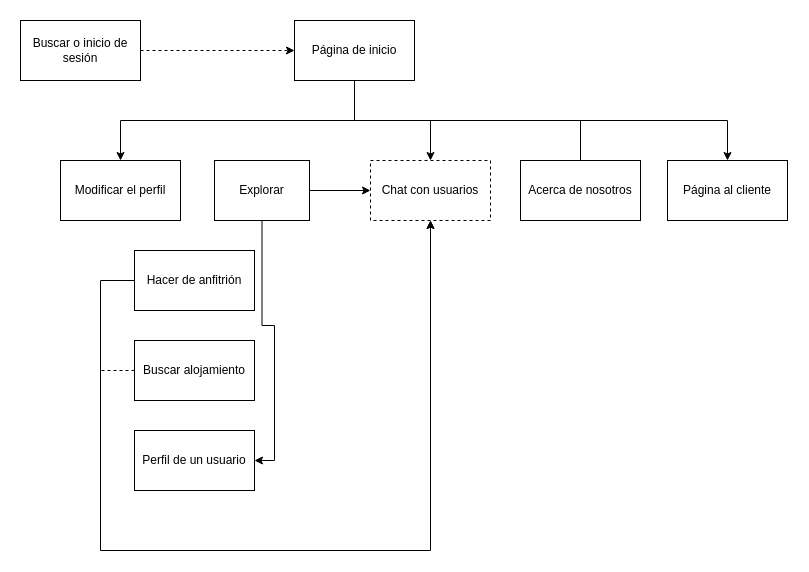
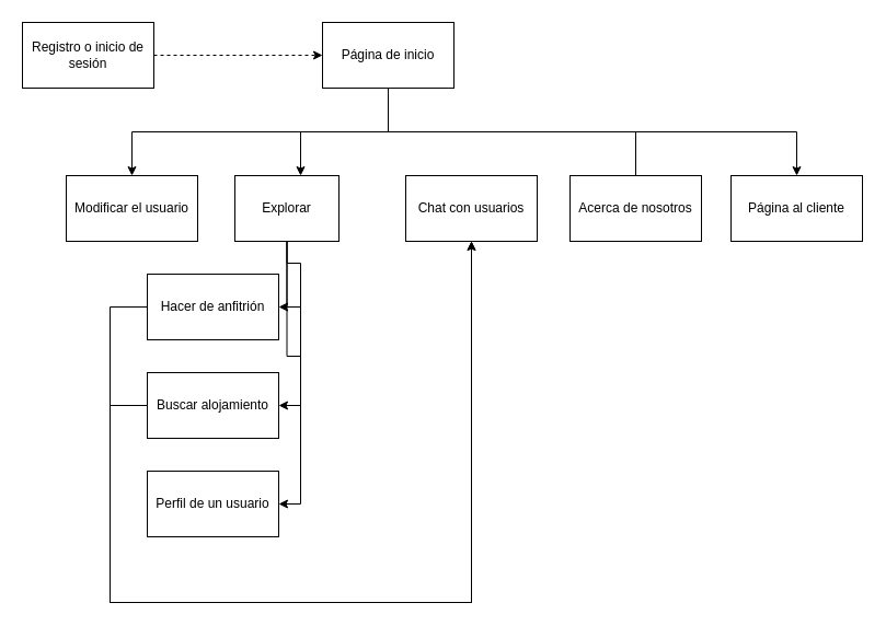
- <mxCell id="3" value="Buscar o inicio de sesión" style="rounded=0;whiteSpace=wrap;html=1;" vertex="1" parent="1"><mxGeometry x="20" y="20" width="120" height="60" as="geometry" /></mxCell>
+ <mxCell id="3" value="Registro o inicio de sesión" style="rounded=0;whiteSpace=wrap;html=1;" vertex="1" parent="1"><mxGeometry x="20" y="20" width="120" height="60" as="geometry" /></mxCell>
+ <mxCell id="4" style="edgeStyle=orthogonalEdgeStyle;rounded=0;orthogonalLoop=1;jettySize=auto;html=1;" edge="1" parent="1" source="9" target="16"><mxGeometry relative="1" as="geometry"><Array as="points"><mxPoint x="354" y="120" /><mxPoint x="274" y="120" /></Array></mxGeometry></mxCell>
- <mxCell id="8" style="edgeStyle=orthogonalEdgeStyle;rounded=0;orthogonalLoop=1;jettySize=auto;html=1;entryX=0.5;entryY=0;entryDx=0;entryDy=0;" edge="1" parent="1" source="9" target="22"><mxGeometry relative="1" as="geometry" /></mxCell>
- <mxCell id="12" value="Modificar el perfil" style="rounded=0;whiteSpace=wrap;html=1;" vertex="1" parent="1"><mxGeometry x="60" y="160" width="120" height="60" as="geometry" /></mxCell>
+ <mxCell id="12" value="Modificar el usuario" style="rounded=0;whiteSpace=wrap;html=1;" vertex="1" parent="1"><mxGeometry x="60" y="160" width="120" height="60" as="geometry" /></mxCell>
- <mxCell id="13" style="edgeStyle=orthogonalEdgeStyle;rounded=0;orthogonalLoop=1;jettySize=auto;html=1;" edge="1" parent="1" source="16" target="22"><mxGeometry relative="1" as="geometry" /></mxCell>
+ <mxCell id="13" style="edgeStyle=orthogonalEdgeStyle;rounded=0;orthogonalLoop=1;jettySize=auto;html=1;entryX=1;entryY=0.5;entryDx=0;entryDy=0;" edge="1" parent="1" source="16" target="18"><mxGeometry relative="1" as="geometry" /></mxCell>
- <mxCell id="22" value="Chat con usuarios" style="rounded=0;whiteSpace=wrap;html=1;dashed=1;" vertex="1" parent="1"><mxGeometry x="370" y="160" width="120" height="60" as="geometry" /></mxCell>
+ <mxCell id="22" value="Chat con usuarios" style="rounded=0;whiteSpace=wrap;html=1;" vertex="1" parent="1"><mxGeometry x="370" y="160" width="120" height="60" as="geometry" /></mxCell>
+ <mxCell id="14" style="edgeStyle=orthogonalEdgeStyle;rounded=0;orthogonalLoop=1;jettySize=auto;html=1;entryX=1;entryY=0.5;entryDx=0;entryDy=0;" edge="1" parent="1" source="16" target="20"><mxGeometry relative="1" as="geometry" /></mxCell>
- <mxCell id="19" style="edgeStyle=orthogonalEdgeStyle;rounded=0;orthogonalLoop=1;jettySize=auto;html=1;entryX=0.5;entryY=1;entryDx=0;entryDy=0;dashed=1;" edge="1" parent="1" source="20" target="22"><mxGeometry relative="1" as="geometry"><Array as="points"><mxPoint x="100" y="370" /><mxPoint x="100" y="550" /><mxPoint x="430" y="550" /></Array></mxGeometry></mxCell>
+ <mxCell id="19" style="edgeStyle=orthogonalEdgeStyle;rounded=0;orthogonalLoop=1;jettySize=auto;html=1;entryX=0.5;entryY=1;entryDx=0;entryDy=0;" edge="1" parent="1" source="20" target="22"><mxGeometry relative="1" as="geometry"><Array as="points"><mxPoint x="100" y="370" /><mxPoint x="100" y="550" /><mxPoint x="430" y="550" /></Array></mxGeometry></mxCell>
